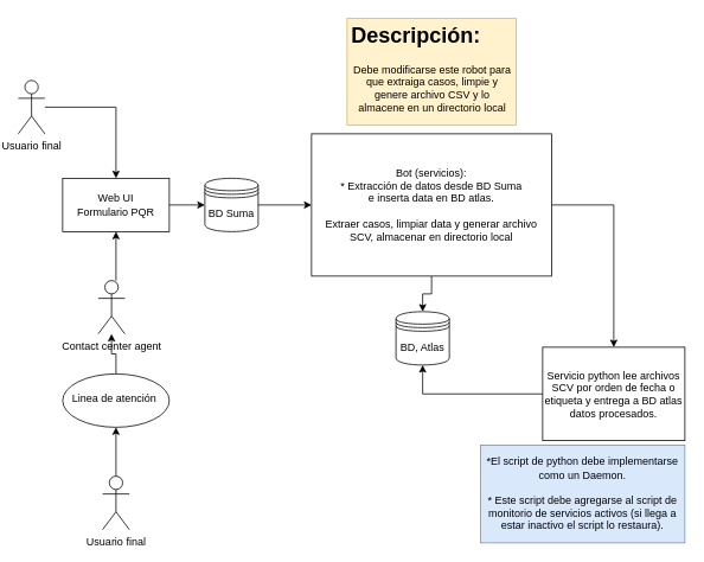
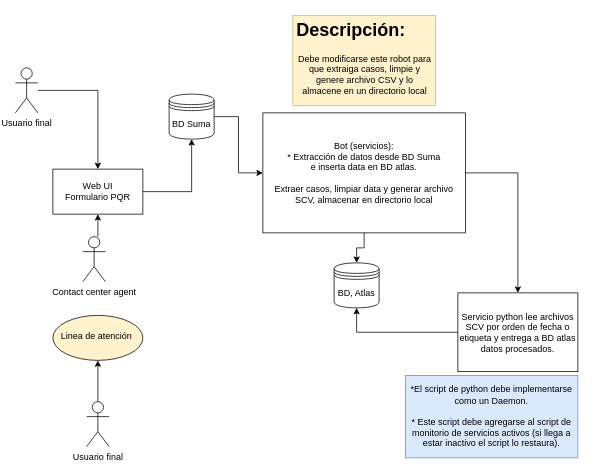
- <mxCell id="7" value="Web UI&lt;br&gt;Formulario PQR" style="rounded=0;whiteSpace=wrap;html=1;" parent="1" vertex="1"><mxGeometry x="70" y="200" width="120" height="60" as="geometry" /></mxCell>
+ <mxCell id="7" value="Web UI&lt;br&gt;Formulario PQR" style="rounded=0;whiteSpace=wrap;html=1;" parent="1" vertex="1"><mxGeometry x="70" y="225" width="120" height="60" as="geometry" /></mxCell>
- <mxCell id="13" value="BD Suma" style="shape=datastore;whiteSpace=wrap;html=1;" parent="1" vertex="1"><mxGeometry x="230" y="200" width="60" height="60" as="geometry" /></mxCell>
+ <mxCell id="13" value="BD Suma" style="shape=datastore;whiteSpace=wrap;html=1;" parent="1" vertex="1"><mxGeometry x="225" y="125" width="60" height="60" as="geometry" /></mxCell>
- <mxCell id="8" value="" style="edgeStyle=orthogonalEdgeStyle;rounded=0;orthogonalLoop=1;jettySize=auto;html=1;" parent="1" source="9" target="11" edge="1"><mxGeometry relative="1" as="geometry" /></mxCell>
- <mxCell id="9" value="&lt;br&gt;Linea de atención&amp;nbsp;" style="ellipse;whiteSpace=wrap;html=1;verticalAlign=top;" parent="1" vertex="1"><mxGeometry x="70" y="420" width="120" height="60" as="geometry" /></mxCell>
+ <mxCell id="9" value="&lt;br&gt;Linea de atención&amp;nbsp;" style="ellipse;whiteSpace=wrap;html=1;verticalAlign=top;fillColor=#fff2cc;" parent="1" vertex="1"><mxGeometry x="70" y="420" width="120" height="60" as="geometry" /></mxCell>
